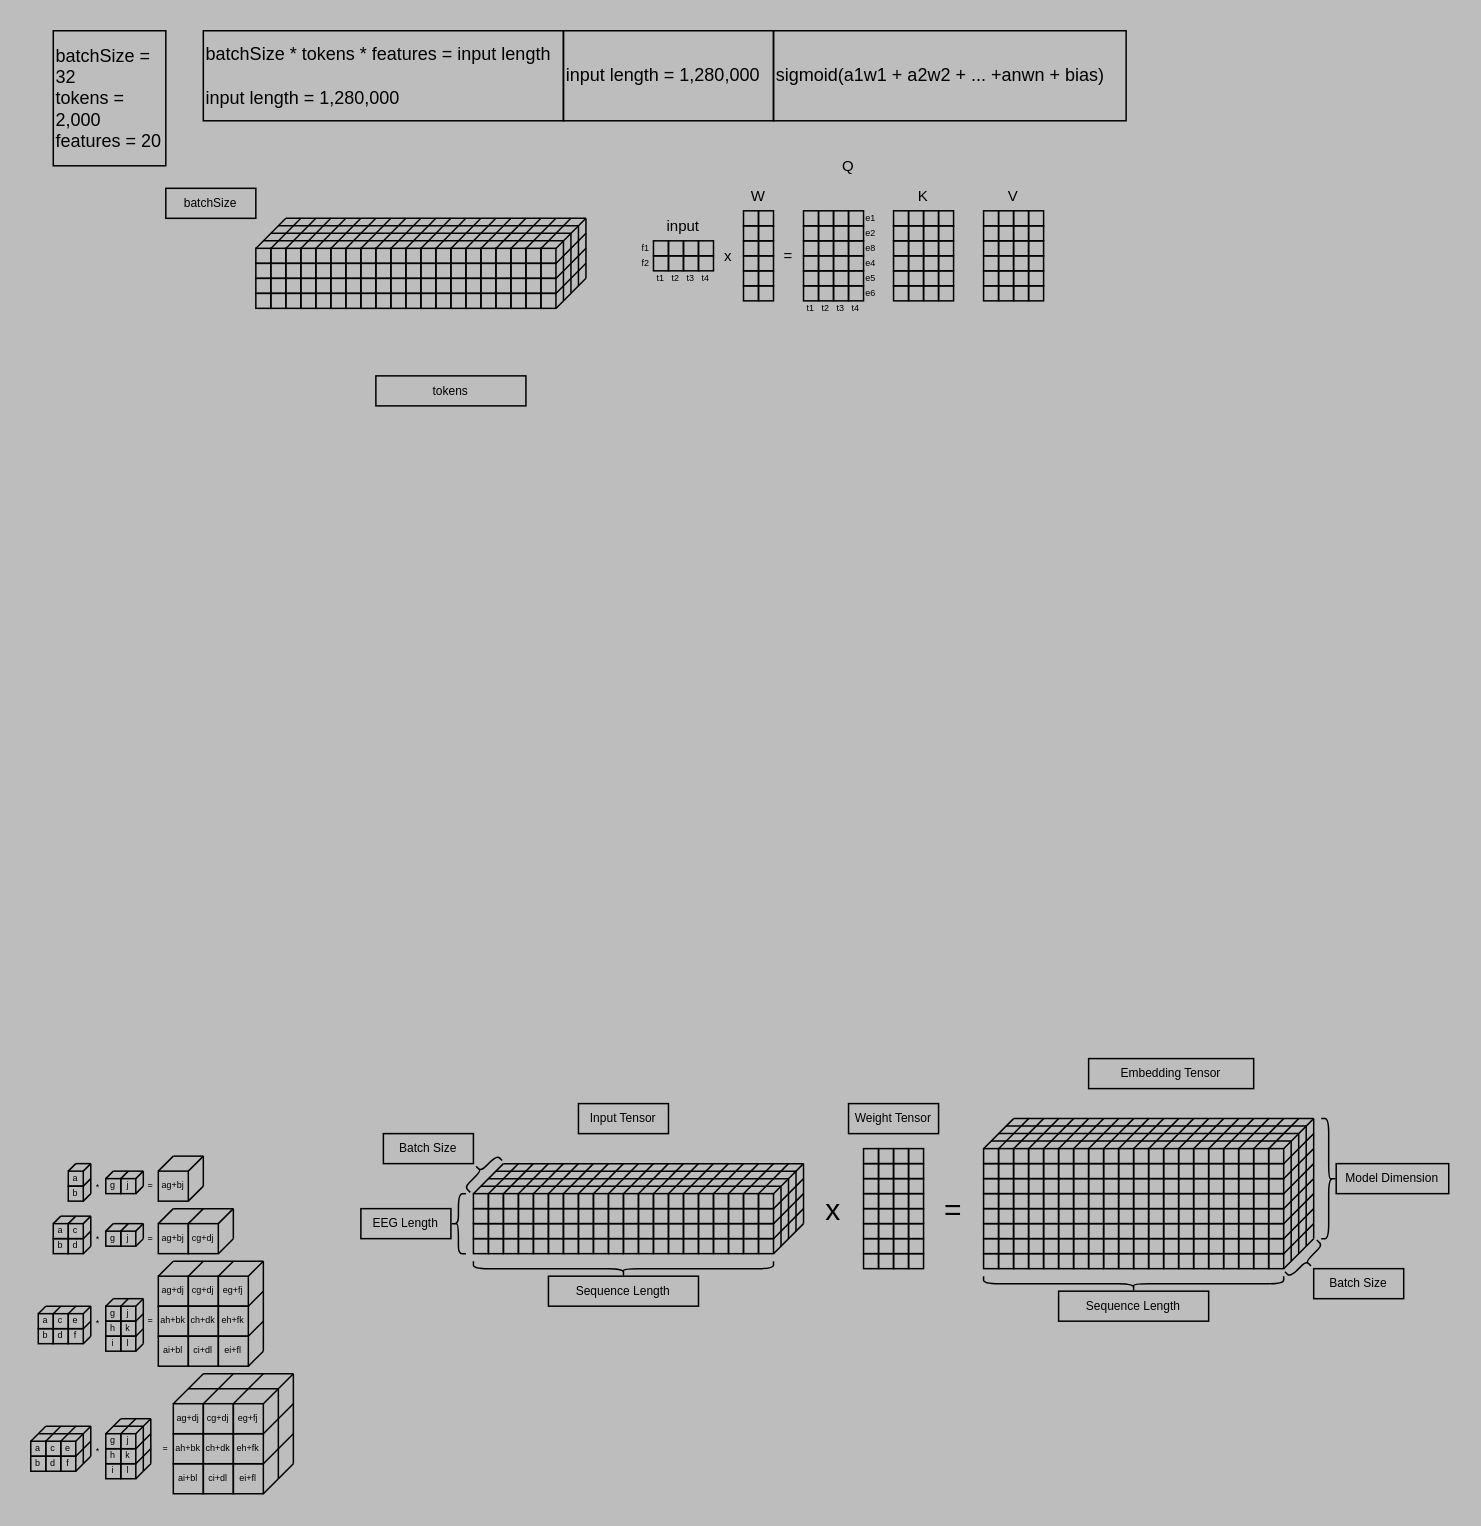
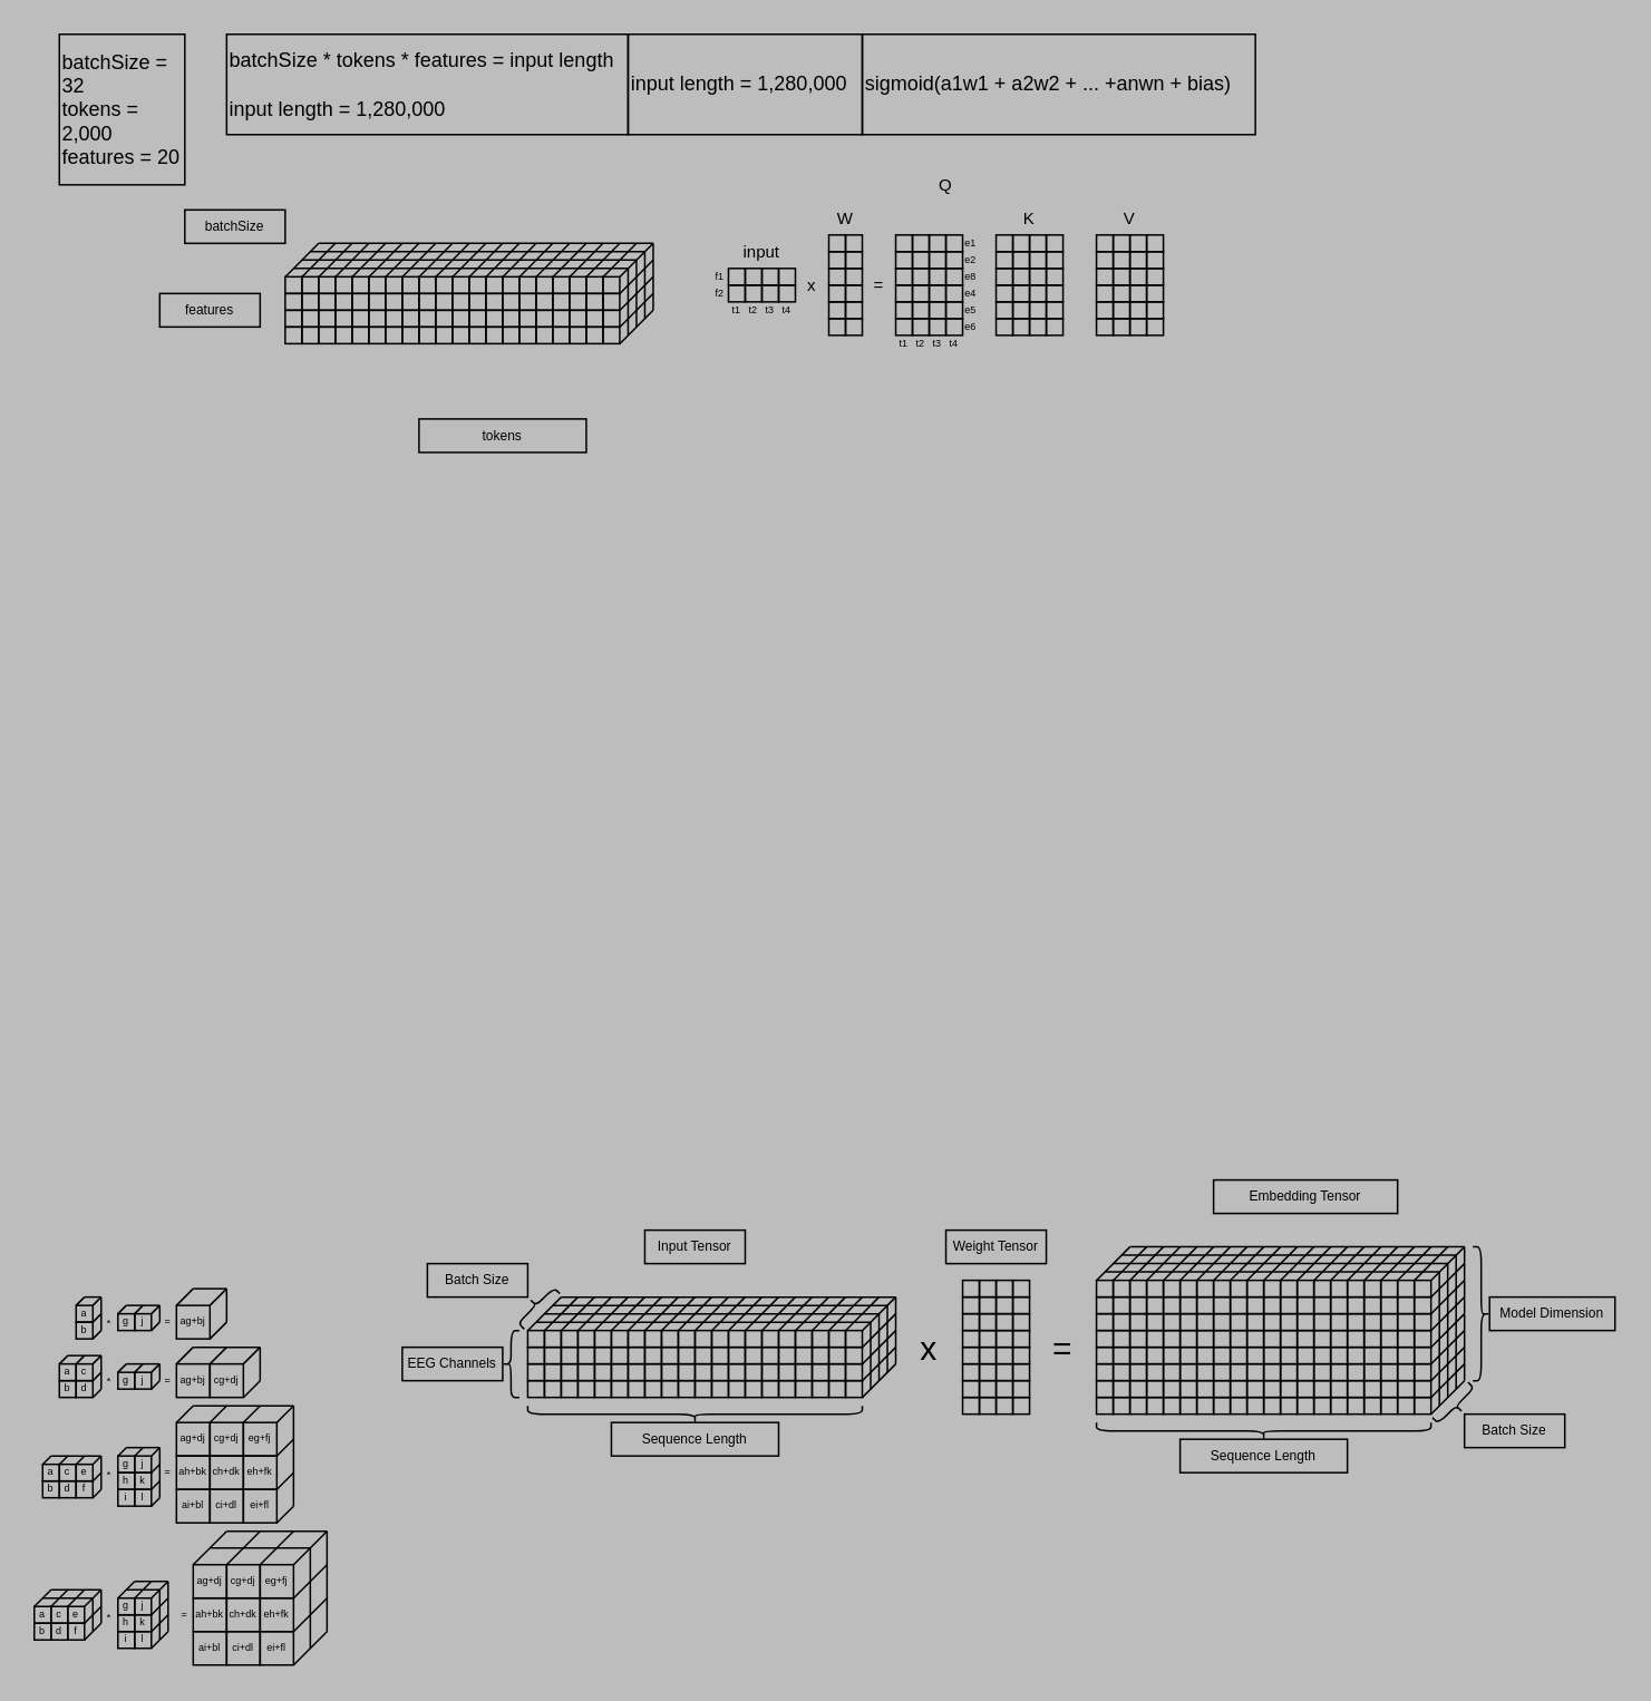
+ <mxCell id="652" value="&lt;span style=&quot;color: rgb(0, 0, 0); text-align: right;&quot;&gt;features&lt;/span&gt;" style="whiteSpace=wrap;html=1;fontSize=8;align=center;verticalAlign=middle;fillColor=none;" vertex="1" parent="1"><mxGeometry x="95" y="175" width="60" height="20" as="geometry" /></mxCell>
- <mxCell id="119" value="&lt;span style=&quot;color: rgb(0, 0, 0); text-align: right;&quot;&gt;EEG Length&lt;/span&gt;" style="whiteSpace=wrap;html=1;fontSize=8;align=center;verticalAlign=middle;fillColor=none;" parent="1" vertex="1"><mxGeometry x="240" y="805" width="60" height="20" as="geometry" /></mxCell>
+ <mxCell id="119" value="&lt;span style=&quot;color: rgb(0, 0, 0); text-align: right;&quot;&gt;EEG Channels&lt;/span&gt;" style="whiteSpace=wrap;html=1;fontSize=8;align=center;verticalAlign=middle;fillColor=none;" parent="1" vertex="1"><mxGeometry x="240" y="805" width="60" height="20" as="geometry" /></mxCell>
